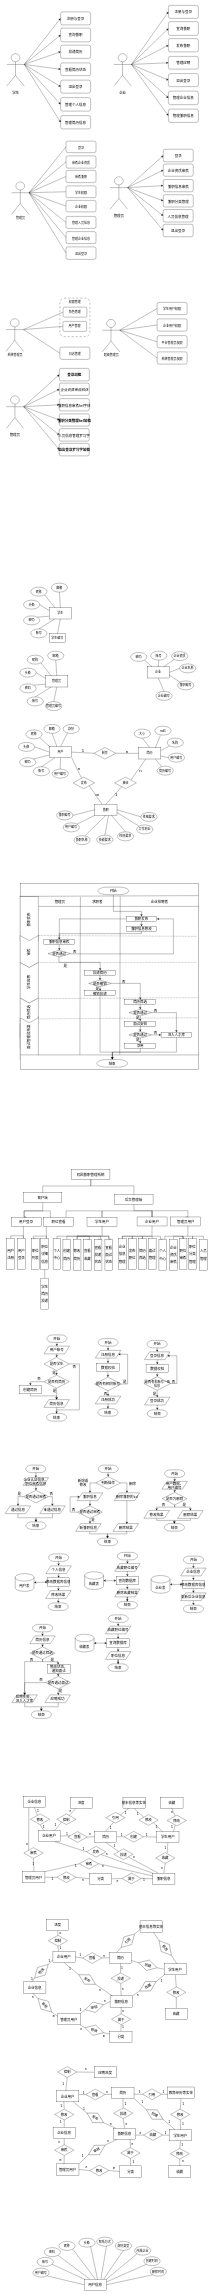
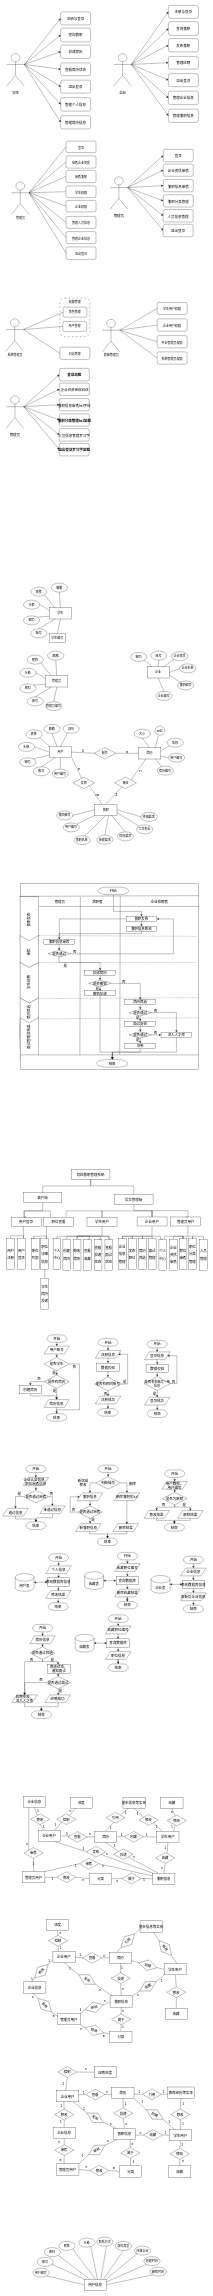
- <mxCell id="73" value="md5" style="ellipse;whiteSpace=wrap;html=1;labelBackgroundColor=none;" parent="1" vertex="1"><mxGeometry x="619" y="2903" width="65" height="36" as="geometry" /></mxCell>
+ <mxCell id="73" value="md5" style="ellipse;whiteSpace=wrap;html=1;labelBackgroundColor=none;" parent="1" vertex="1"><mxGeometry x="619" y="2903" width="40" height="36" as="geometry" /></mxCell>
- <mxCell id="331" value="&lt;pre&gt;&lt;pre style=&quot;border-color: var(--border-color);&quot;&gt;&lt;span style=&quot;font-size: 14px;&quot;&gt;通过信息&lt;/span&gt;&lt;/pre&gt;&lt;/pre&gt;" style="shape=parallelogram;perimeter=parallelogramPerimeter;whiteSpace=wrap;html=1;fixedSize=1;labelBackgroundColor=none;" parent="1" vertex="1"><mxGeometry x="20.5" y="6022" width="102" height="31" as="geometry" /></mxCell>
+ <mxCell id="331" value="&lt;pre&gt;&lt;pre style=&quot;border-color: var(--border-color);&quot;&gt;&lt;span style=&quot;font-size: 14px;&quot;&gt;通过信息&lt;/span&gt;&lt;/pre&gt;&lt;/pre&gt;" style="shape=parallelogram;perimeter=parallelogramPerimeter;whiteSpace=wrap;html=1;fixedSize=1;labelBackgroundColor=none;" parent="1" vertex="1"><mxGeometry x="10.5" y="6032" width="102" height="31" as="geometry" /></mxCell>
